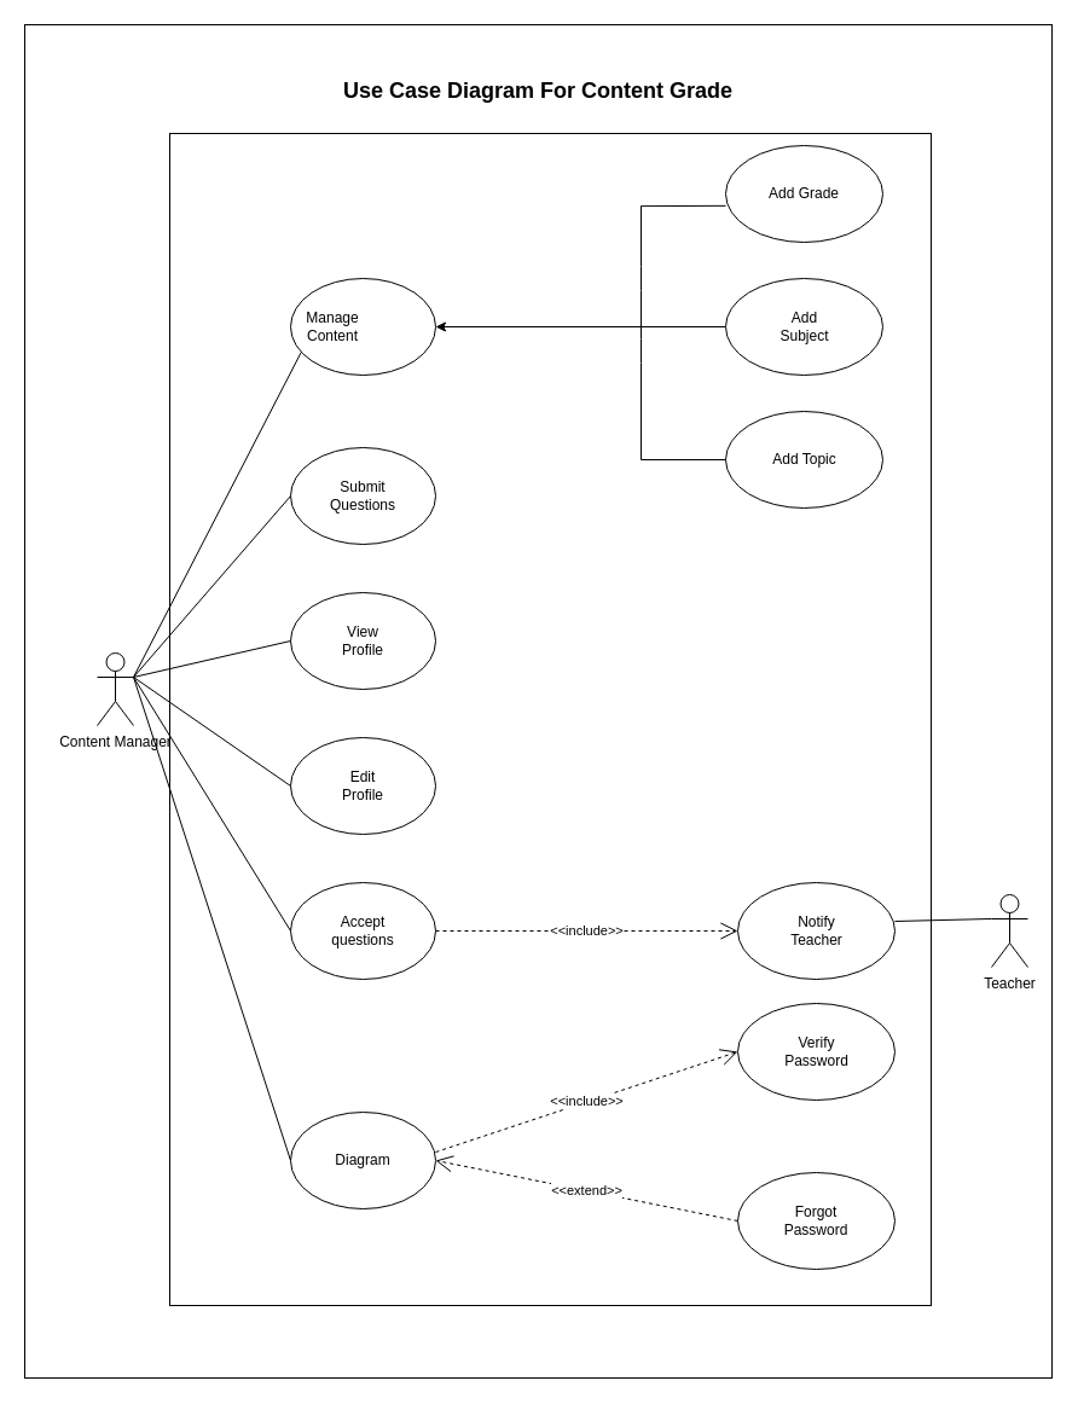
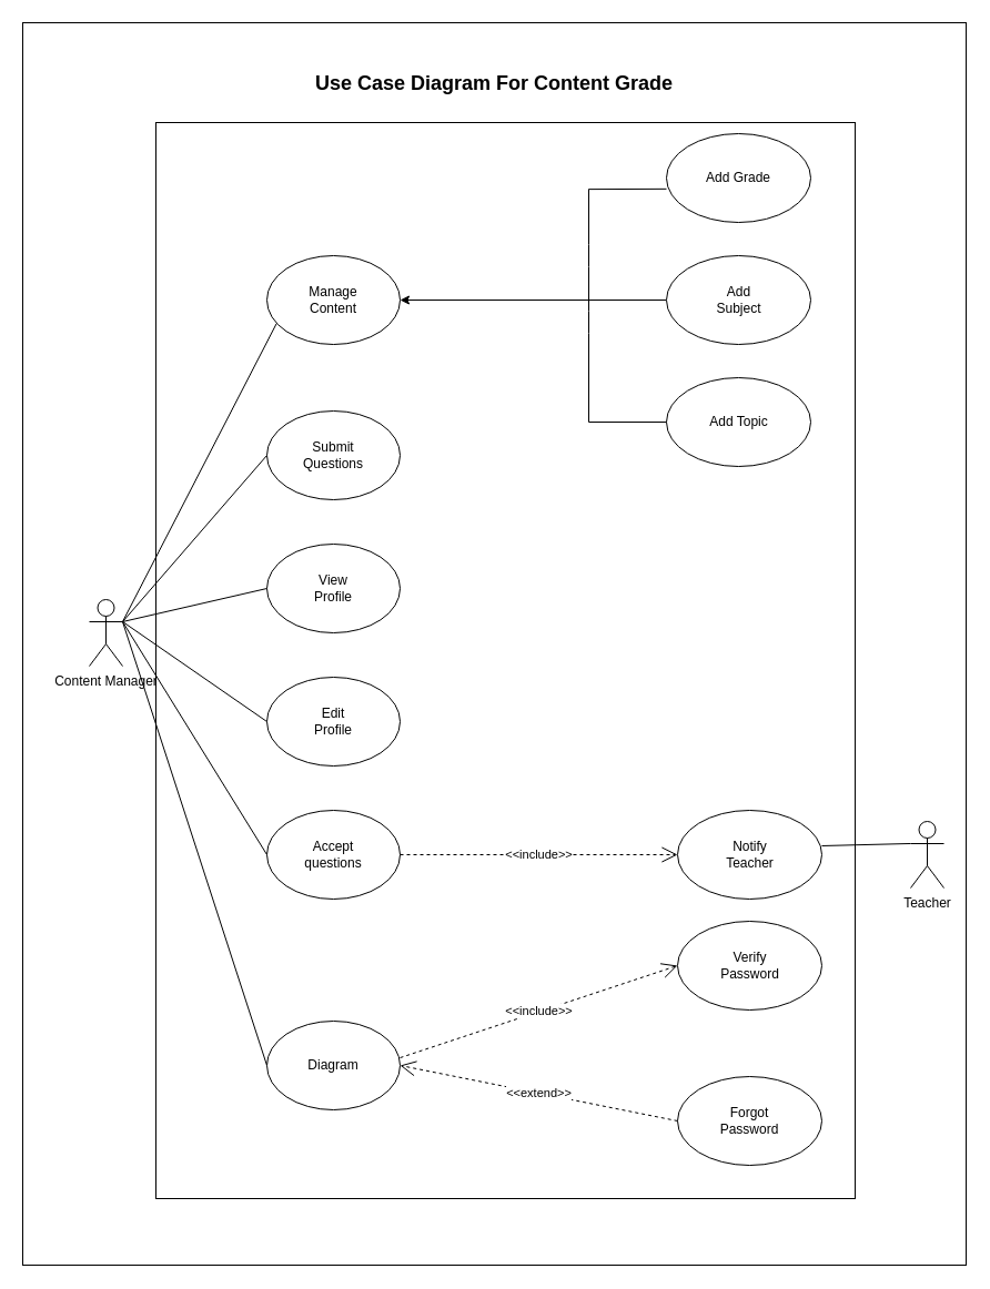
- <mxCell id="10" value="Manage Content" style="text;html=1;strokeColor=none;fillColor=none;align=center;verticalAlign=middle;whiteSpace=wrap;rounded=0;" parent="1" vertex="1"><mxGeometry x="250" y="260" width="50" height="20" as="geometry" /></mxCell>
+ <mxCell id="10" value="Manage Content" style="text;html=1;strokeColor=none;fillColor=none;align=center;verticalAlign=middle;whiteSpace=wrap;rounded=0;" parent="1" vertex="1"><mxGeometry x="275" y="260" width="50" height="20" as="geometry" /></mxCell>
